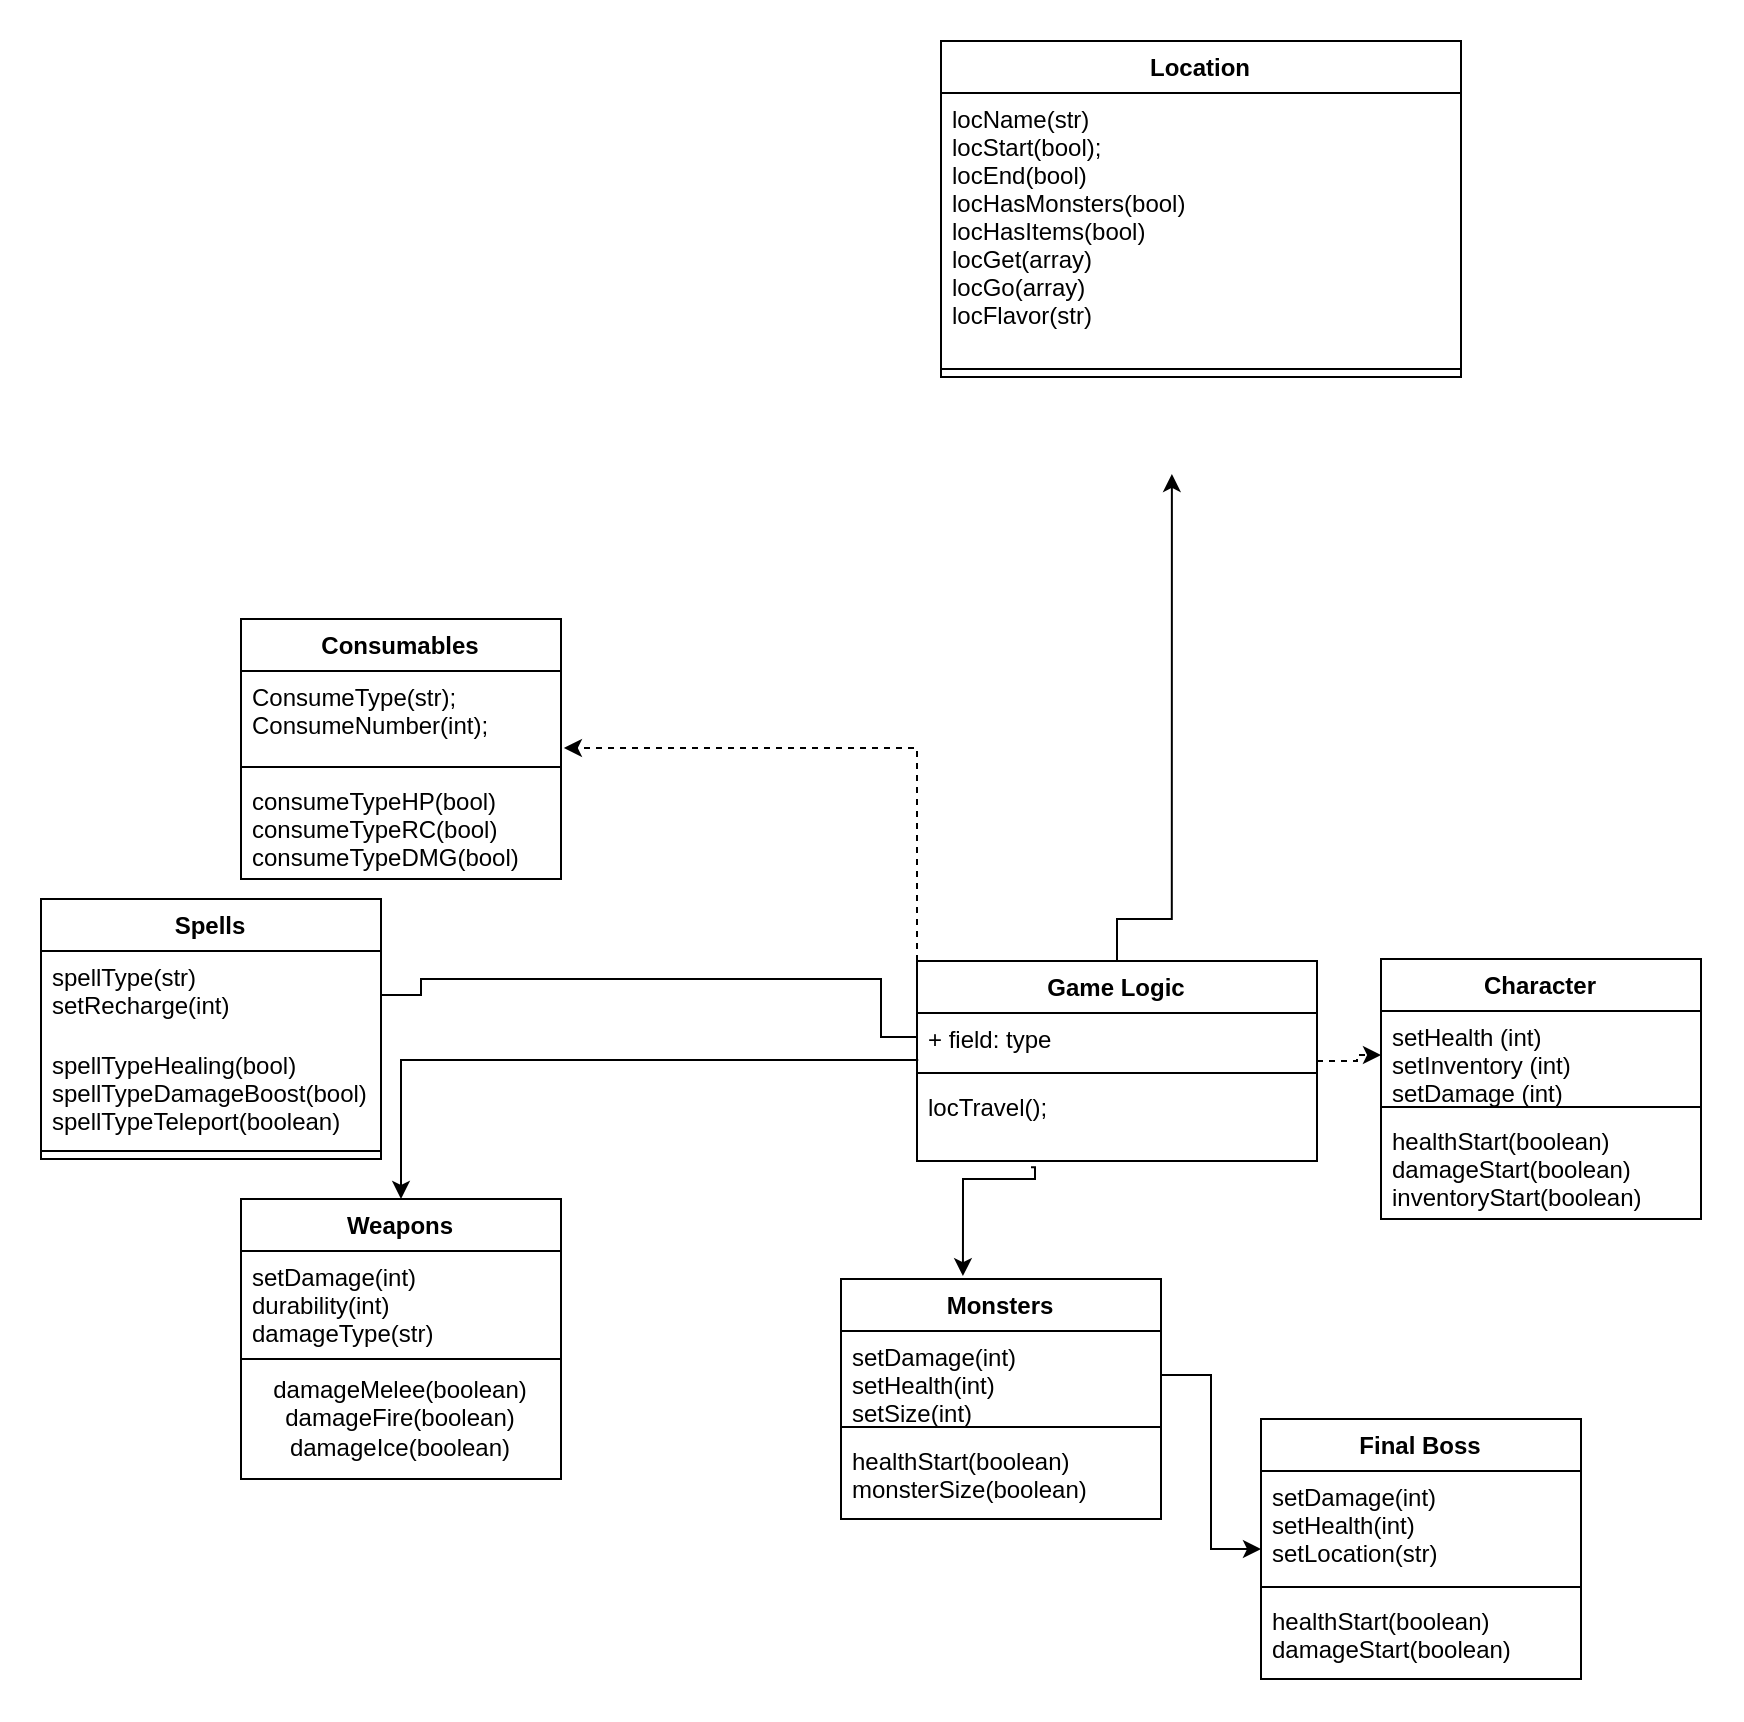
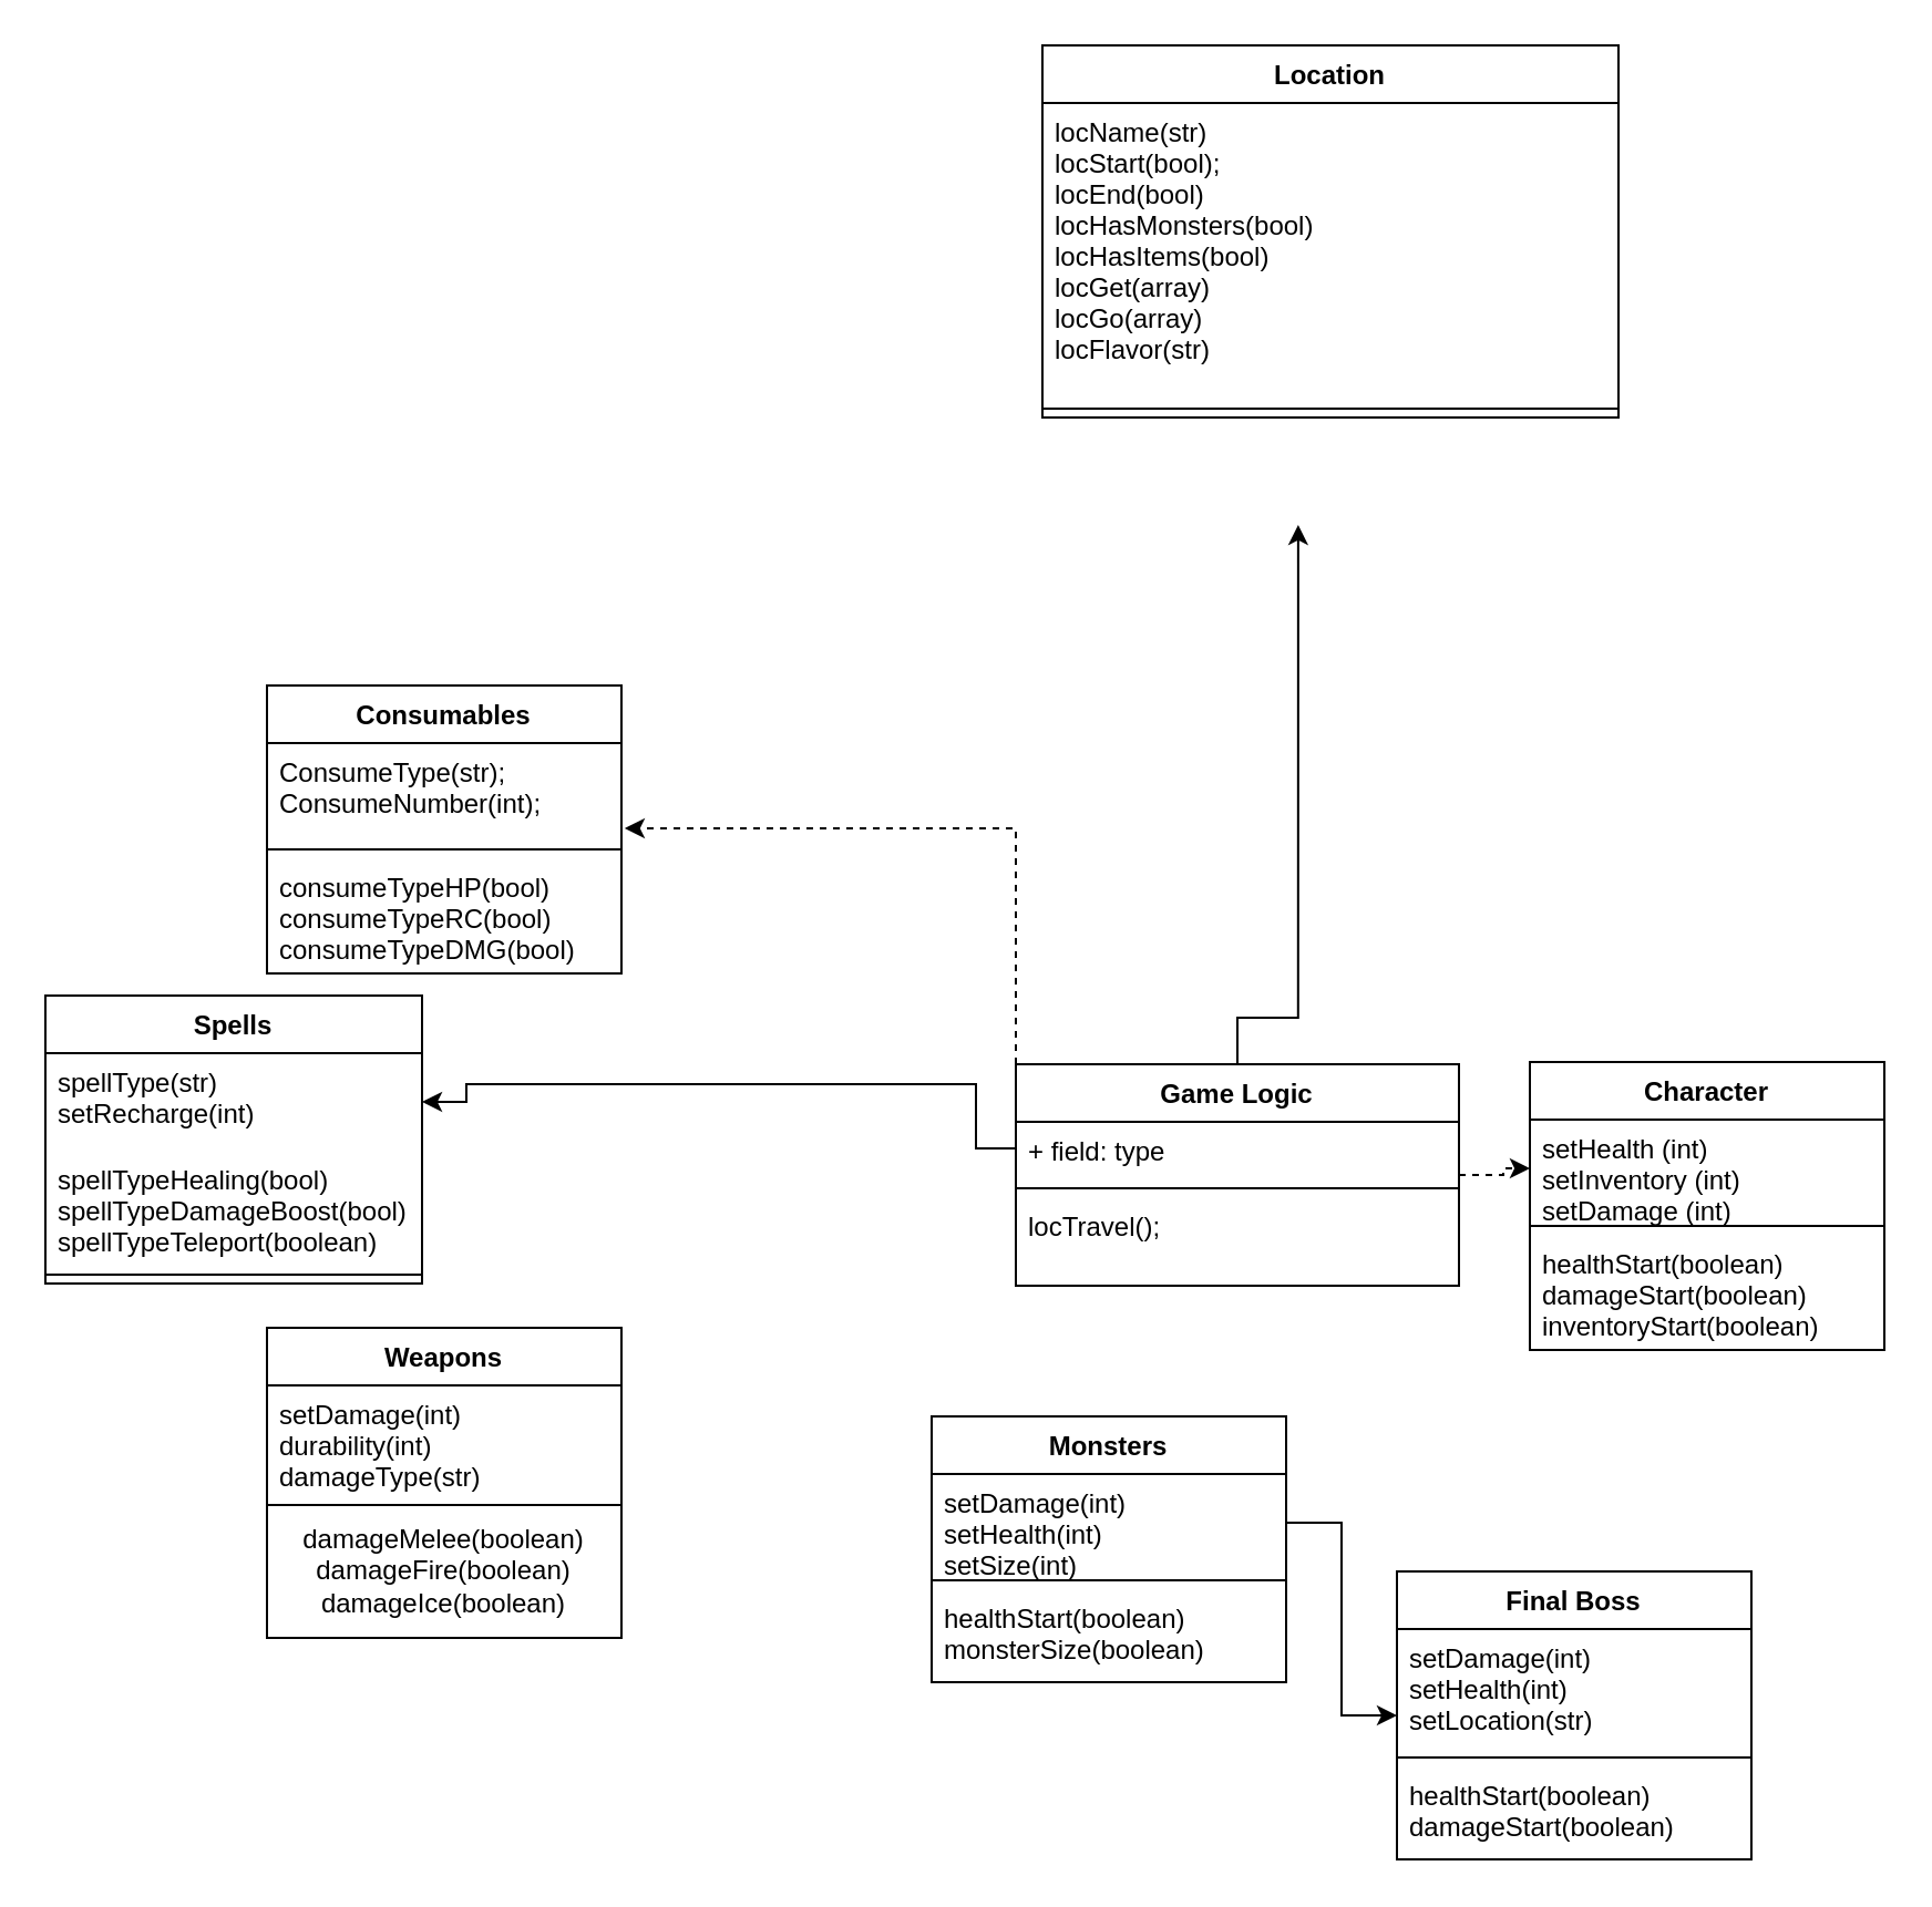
- <mxCell id="25" style="edgeStyle=orthogonalEdgeStyle;rounded=0;orthogonalLoop=1;jettySize=auto;html=1;entryX=1;entryY=0.5;entryDx=0;entryDy=0;endArrow=none;" parent="1" source="5" target="36" edge="1"><mxGeometry relative="1" as="geometry"><mxPoint x="400" y="489" as="targetPoint" /><Array as="points"><mxPoint x="440" y="518" /><mxPoint x="440" y="489" /><mxPoint x="210" y="489" /></Array></mxGeometry></mxCell>
+ <mxCell id="25" style="edgeStyle=orthogonalEdgeStyle;rounded=0;orthogonalLoop=1;jettySize=auto;html=1;entryX=1;entryY=0.5;entryDx=0;entryDy=0;" parent="1" source="5" target="36" edge="1"><mxGeometry relative="1" as="geometry"><mxPoint x="400" y="489" as="targetPoint" /><Array as="points"><mxPoint x="440" y="518" /><mxPoint x="440" y="489" /><mxPoint x="210" y="489" /></Array></mxGeometry></mxCell>
- <mxCell id="26" value="" style="edgeStyle=orthogonalEdgeStyle;rounded=0;orthogonalLoop=1;jettySize=auto;html=1;exitX=0.003;exitY=0.904;exitDx=0;exitDy=0;exitPerimeter=0;" parent="1" source="5" target="32" edge="1"><mxGeometry relative="1" as="geometry"><mxPoint x="320" y="535" as="sourcePoint" /></mxGeometry></mxCell>
- <mxCell id="15" style="edgeStyle=orthogonalEdgeStyle;rounded=0;orthogonalLoop=1;jettySize=auto;html=1;entryX=0.381;entryY=-0.012;entryDx=0;entryDy=0;entryPerimeter=0;exitX=0.285;exitY=1.077;exitDx=0;exitDy=0;exitPerimeter=0;" parent="1" source="7" target="16" edge="1"><mxGeometry relative="1" as="geometry"><mxPoint x="380" y="609" as="targetPoint" /><mxPoint x="480" y="578" as="sourcePoint" /><Array as="points"><mxPoint x="517" y="589" /><mxPoint x="481" y="589" /></Array></mxGeometry></mxCell>
